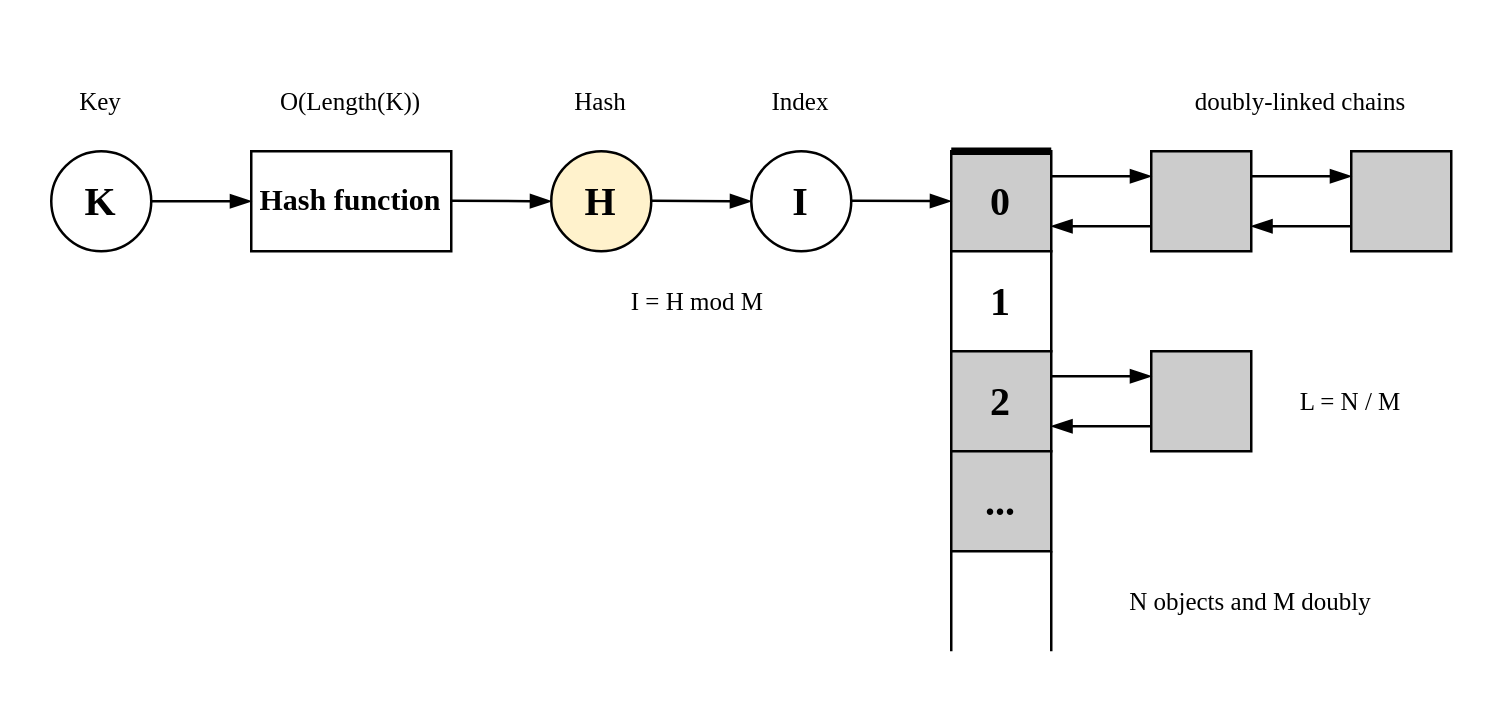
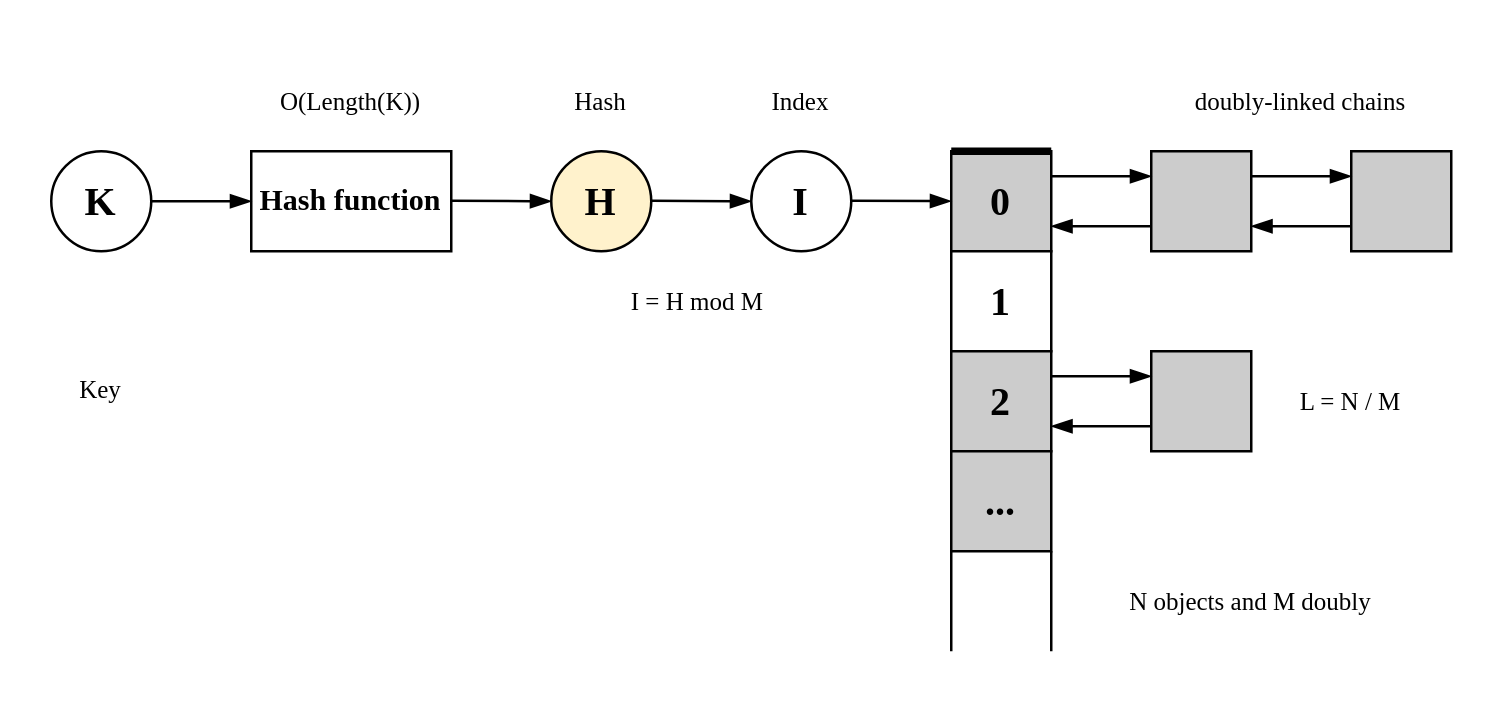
- <mxCell id="16" value="&lt;font style=&quot;font-size: 10px;&quot; face=&quot;Verdana&quot;&gt;Key&lt;/font&gt;" style="text;html=1;strokeColor=none;fillColor=none;align=center;verticalAlign=middle;whiteSpace=wrap;rounded=0;" vertex="1" parent="1"><mxGeometry x="20" y="20" width="40" height="40" as="geometry" /></mxCell>
+ <mxCell id="16" value="&lt;font style=&quot;font-size: 10px;&quot; face=&quot;Verdana&quot;&gt;Key&lt;/font&gt;" style="text;html=1;strokeColor=none;fillColor=none;align=center;verticalAlign=middle;whiteSpace=wrap;rounded=0;" vertex="1" parent="1"><mxGeometry x="20" y="135" width="40" height="40" as="geometry" /></mxCell>
